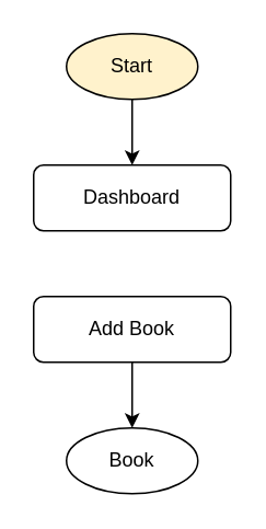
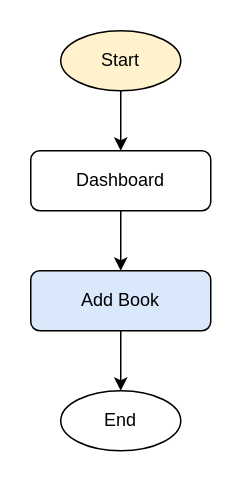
+ <mxCell id="4" style="edgeStyle=orthogonalEdgeStyle;rounded=0;orthogonalLoop=1;jettySize=auto;html=1;entryX=0.5;entryY=0;entryDx=0;entryDy=0;" edge="1" parent="1" source="5" target="7"><mxGeometry relative="1" as="geometry" /></mxCell>
- <mxCell id="7" value="Add Book" style="rounded=1;whiteSpace=wrap;html=1;" vertex="1" parent="1"><mxGeometry x="20" y="180" width="120" height="40" as="geometry" /></mxCell>
+ <mxCell id="7" value="Add Book" style="rounded=1;whiteSpace=wrap;html=1;fillColor=#dae8fc;" vertex="1" parent="1"><mxGeometry x="20" y="180" width="120" height="40" as="geometry" /></mxCell>
- <mxCell id="8" value="Book" style="ellipse;whiteSpace=wrap;html=1;" vertex="1" parent="1"><mxGeometry x="40" y="260" width="80" height="40" as="geometry" /></mxCell>
+ <mxCell id="8" value="End" style="ellipse;whiteSpace=wrap;html=1;" vertex="1" parent="1"><mxGeometry x="40" y="260" width="80" height="40" as="geometry" /></mxCell>
